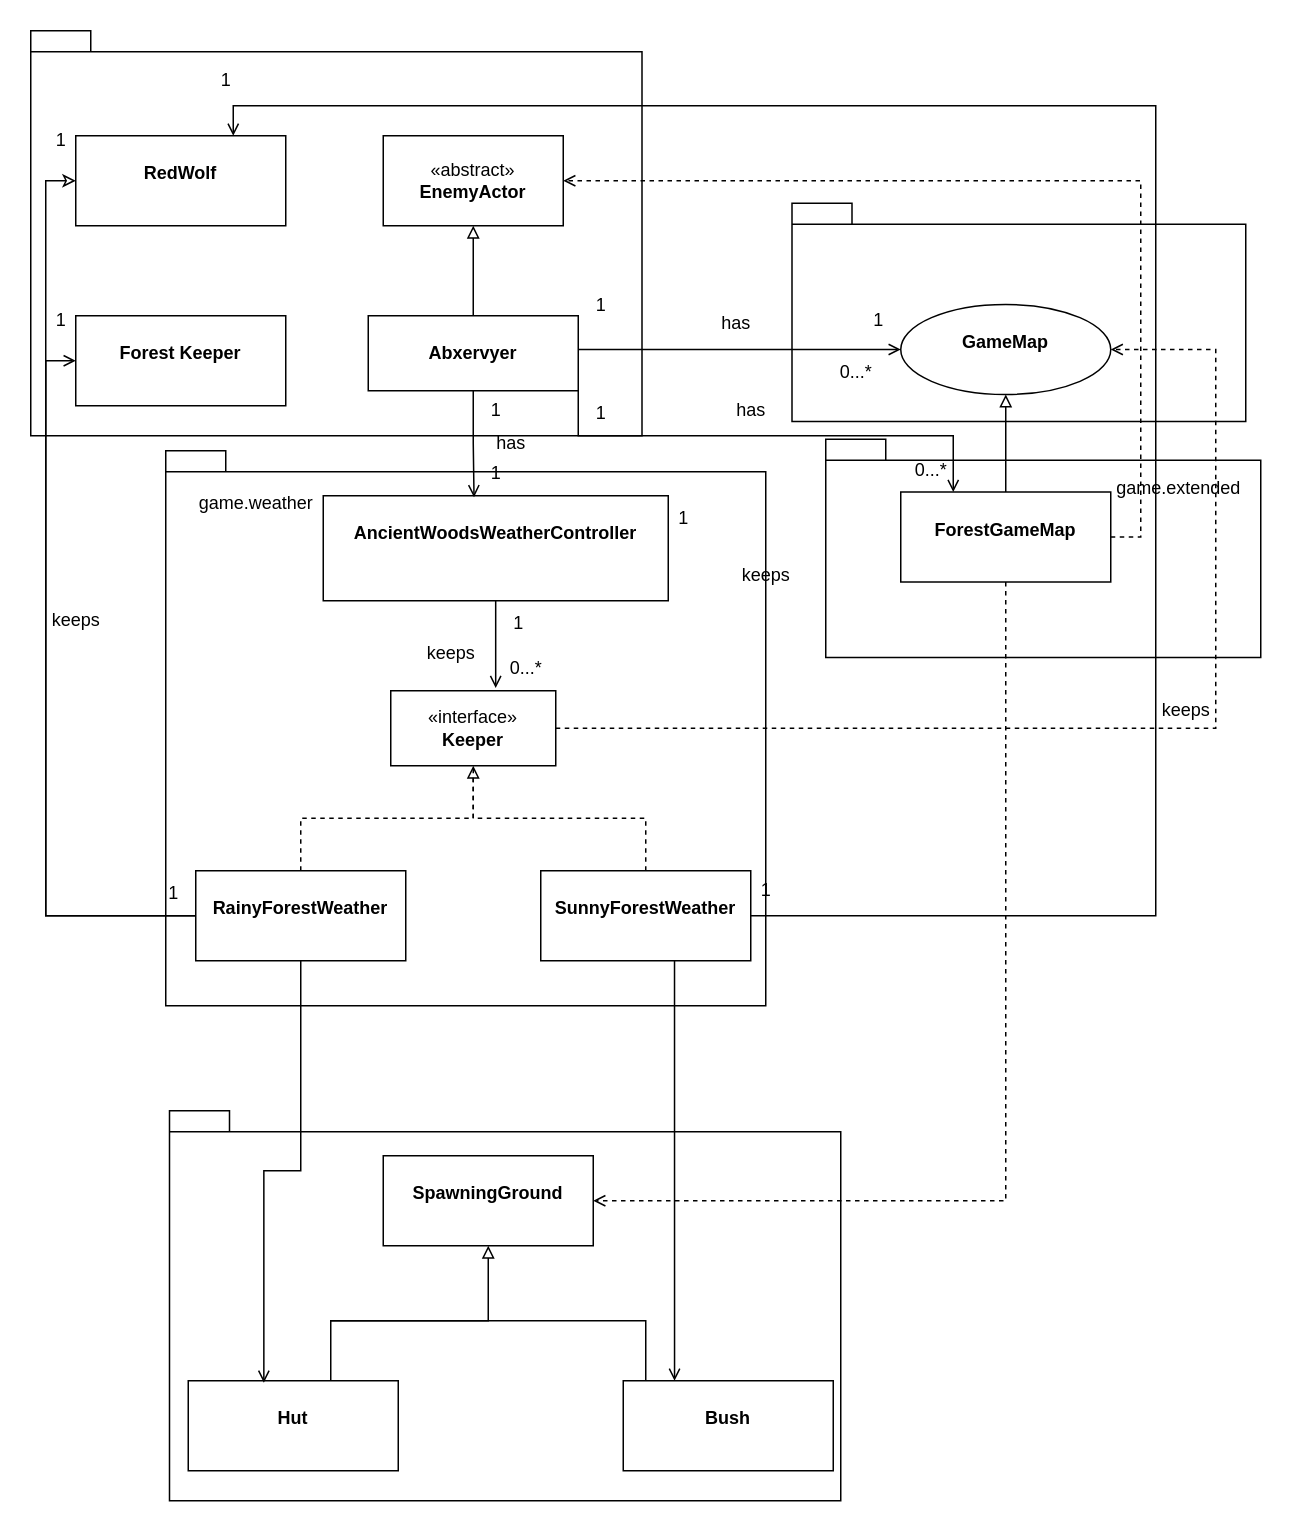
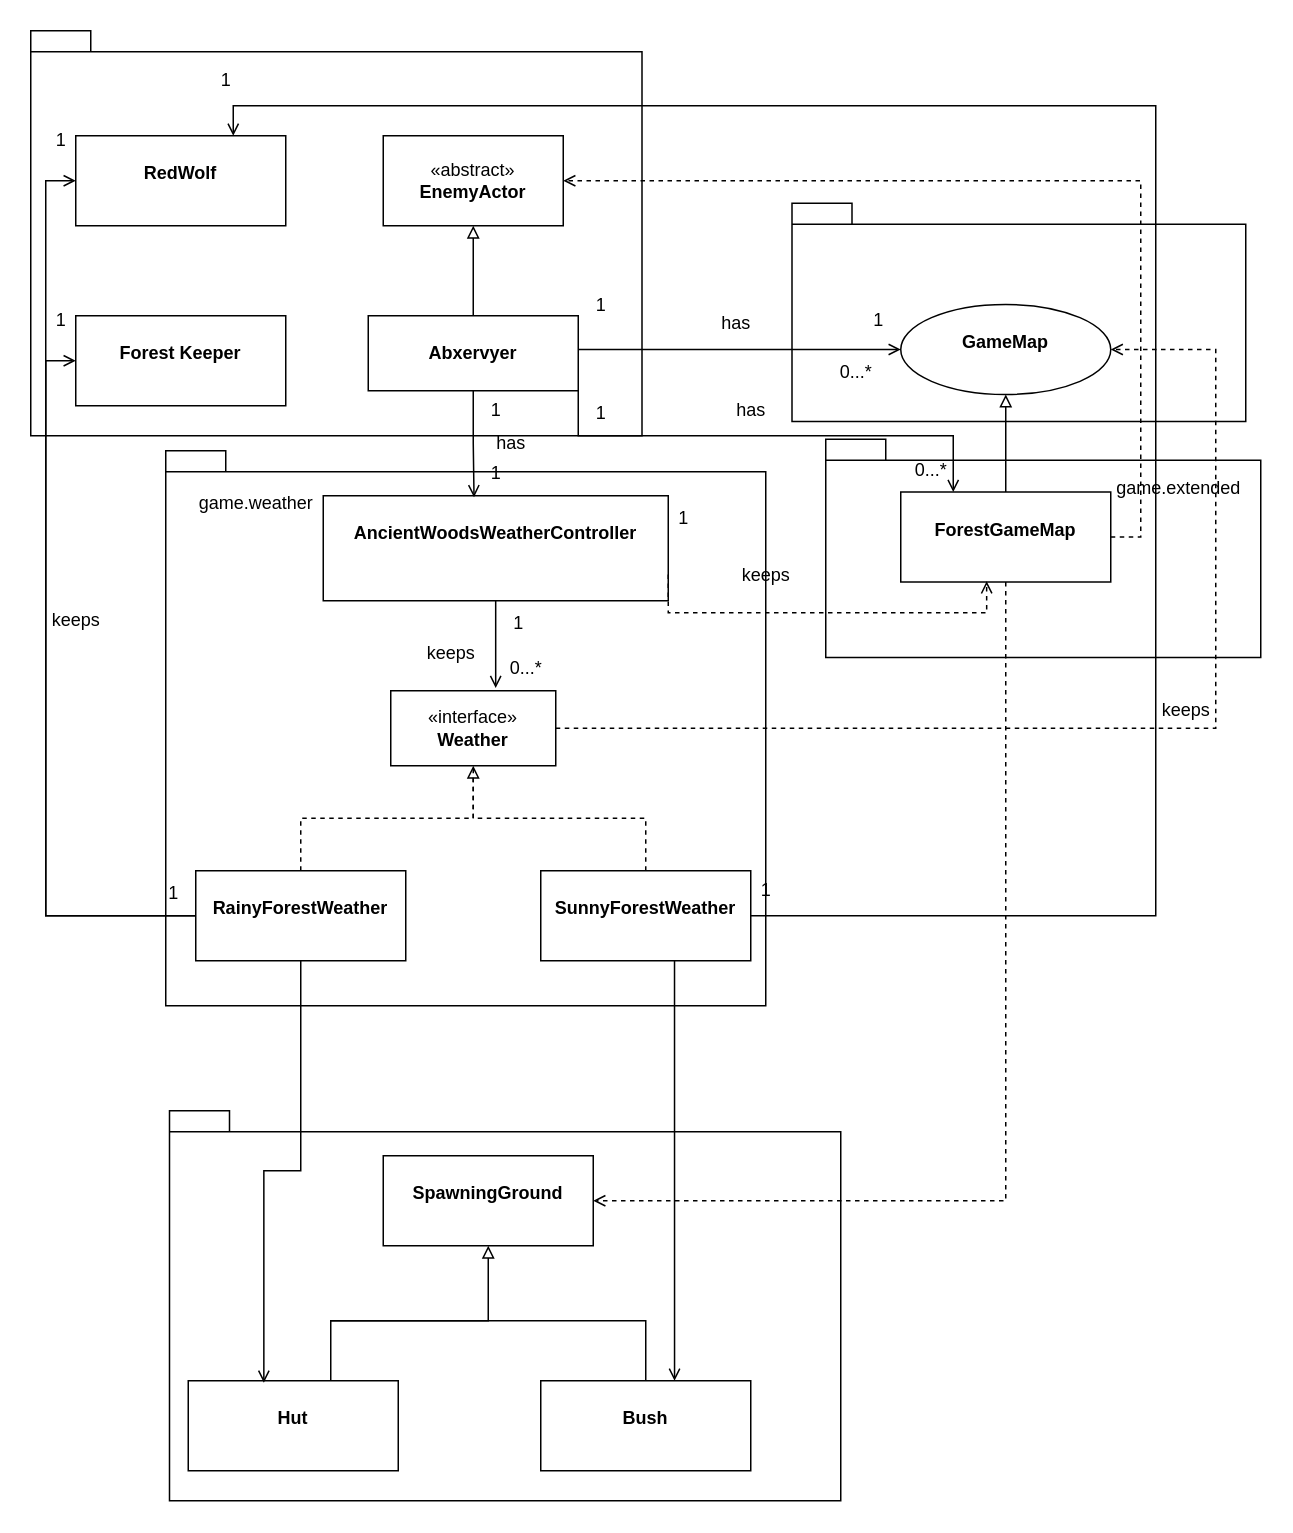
- <mxCell id="14" style="edgeStyle=orthogonalEdgeStyle;rounded=0;orthogonalLoop=1;jettySize=auto;html=1;exitX=0;exitY=0.25;exitDx=0;exitDy=0;entryX=0;entryY=0.5;entryDx=0;entryDy=0;endArrow=classic;endFill=0;" edge="1" parent="1" source="15" target="49"><mxGeometry relative="1" as="geometry"><Array as="points"><mxPoint x="130" y="610" /><mxPoint x="30" y="610" /><mxPoint x="30" y="120" /></Array></mxGeometry></mxCell>
+ <mxCell id="14" style="edgeStyle=orthogonalEdgeStyle;rounded=0;orthogonalLoop=1;jettySize=auto;html=1;exitX=0;exitY=0.25;exitDx=0;exitDy=0;entryX=0;entryY=0.5;entryDx=0;entryDy=0;endArrow=open;endFill=0;" edge="1" parent="1" source="15" target="49"><mxGeometry relative="1" as="geometry"><Array as="points"><mxPoint x="130" y="610" /><mxPoint x="30" y="610" /><mxPoint x="30" y="120" /></Array></mxGeometry></mxCell>
+ <mxCell id="60" style="edgeStyle=orthogonalEdgeStyle;rounded=0;orthogonalLoop=1;jettySize=auto;html=1;exitX=1;exitY=0.75;exitDx=0;exitDy=0;entryX=0.409;entryY=0.992;entryDx=0;entryDy=0;entryPerimeter=0;endArrow=open;endFill=0;dashed=1;" edge="1" parent="1" source="11" target="35"><mxGeometry relative="1" as="geometry"><Array as="points"><mxPoint x="445" y="408" /><mxPoint x="657" y="408" /></Array></mxGeometry></mxCell>
- <mxCell id="21" value="«interface»&lt;br&gt;&lt;b&gt;Keeper&lt;/b&gt;" style="html=1;whiteSpace=wrap;" vertex="1" parent="1"><mxGeometry x="260" y="460" width="110" height="50" as="geometry" /></mxCell>
+ <mxCell id="21" value="«interface»&lt;br&gt;&lt;b&gt;Weather&lt;/b&gt;" style="html=1;whiteSpace=wrap;" vertex="1" parent="1"><mxGeometry x="260" y="460" width="110" height="50" as="geometry" /></mxCell>
- <mxCell id="48" value="&lt;p style=&quot;margin:0px;margin-top:4px;text-align:center;&quot;&gt;&lt;br&gt;&lt;b&gt;Bush&lt;/b&gt;&lt;/p&gt;" style="verticalAlign=top;align=left;overflow=fill;fontSize=12;fontFamily=Helvetica;html=1;whiteSpace=wrap;" vertex="1" parent="1"><mxGeometry x="415" y="920" width="140" height="60" as="geometry" /></mxCell>
+ <mxCell id="48" value="&lt;p style=&quot;margin:0px;margin-top:4px;text-align:center;&quot;&gt;&lt;br&gt;&lt;b&gt;Bush&lt;/b&gt;&lt;/p&gt;" style="verticalAlign=top;align=left;overflow=fill;fontSize=12;fontFamily=Helvetica;html=1;whiteSpace=wrap;" vertex="1" parent="1"><mxGeometry x="360" y="920" width="140" height="60" as="geometry" /></mxCell>
